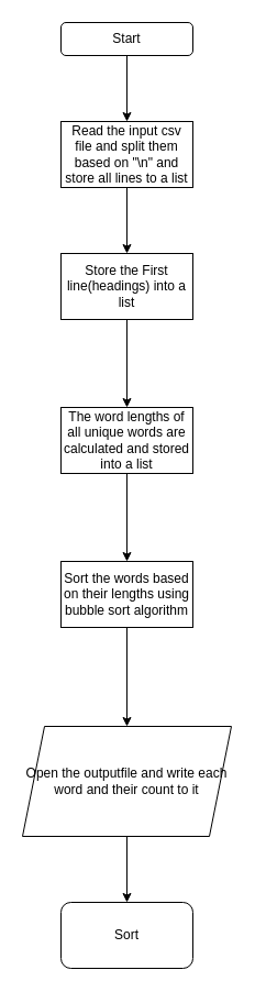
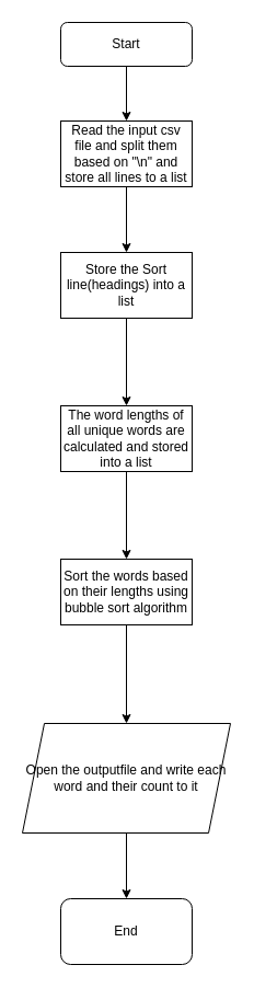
- <mxCell id="3" value="Start" style="rounded=1;whiteSpace=wrap;html=1;fontSize=12;glass=0;strokeWidth=1;shadow=0;" parent="1" vertex="1"><mxGeometry x="55" y="20" width="120" height="30" as="geometry" /></mxCell>
+ <mxCell id="3" value="Start" style="rounded=1;whiteSpace=wrap;html=1;fontSize=12;glass=0;strokeWidth=1;shadow=0;" parent="1" vertex="1"><mxGeometry x="55" y="20" width="120" height="40" as="geometry" /></mxCell>
- <mxCell id="7" value="Store the First line(headings) into a list" style="whiteSpace=wrap;html=1;rounded=0;" vertex="1" parent="1"><mxGeometry x="55" y="230" width="120" height="60" as="geometry" /></mxCell>
+ <mxCell id="7" value="Store the Sort line(headings) into a list" style="whiteSpace=wrap;html=1;rounded=0;" vertex="1" parent="1"><mxGeometry x="55" y="230" width="120" height="60" as="geometry" /></mxCell>
- <mxCell id="14" value="Sort" style="rounded=1;whiteSpace=wrap;html=1;" vertex="1" parent="1"><mxGeometry x="55" y="820" width="120" height="60" as="geometry" /></mxCell>
+ <mxCell id="14" value="End" style="rounded=1;whiteSpace=wrap;html=1;" vertex="1" parent="1"><mxGeometry x="55" y="820" width="120" height="60" as="geometry" /></mxCell>
